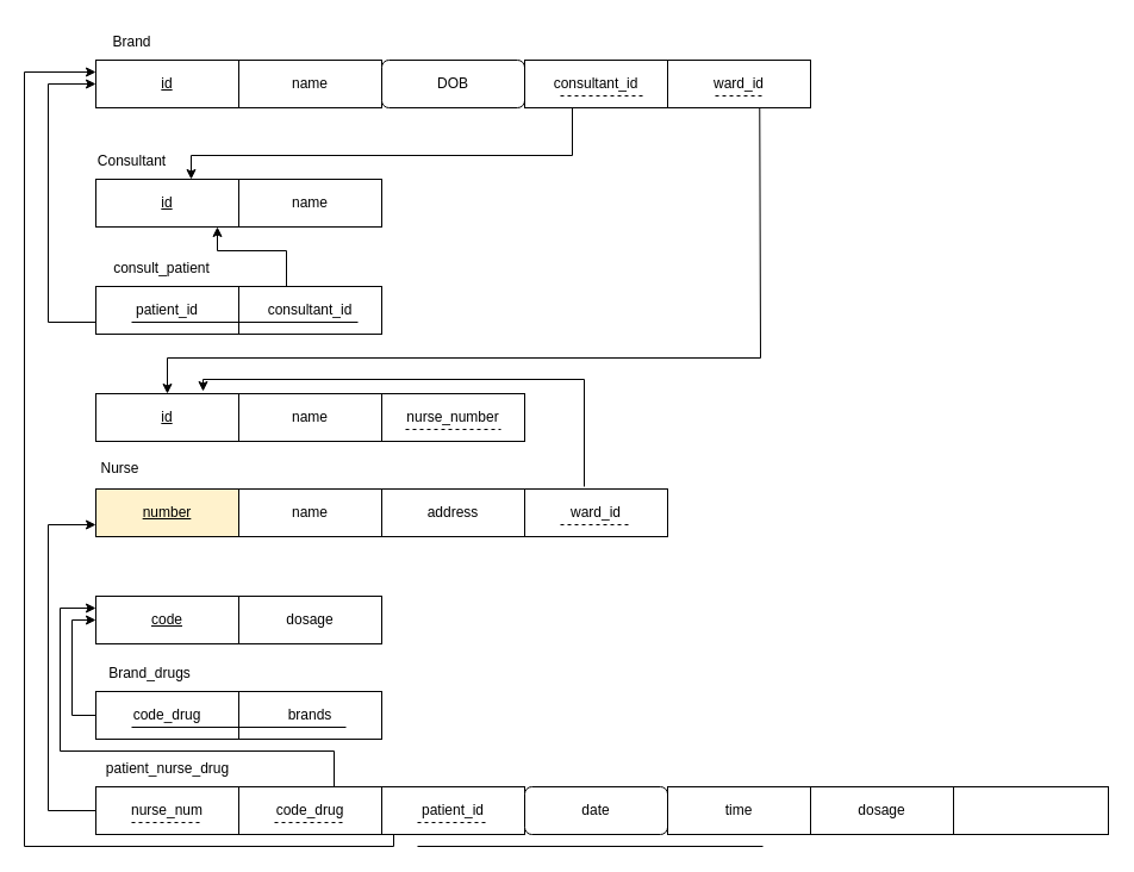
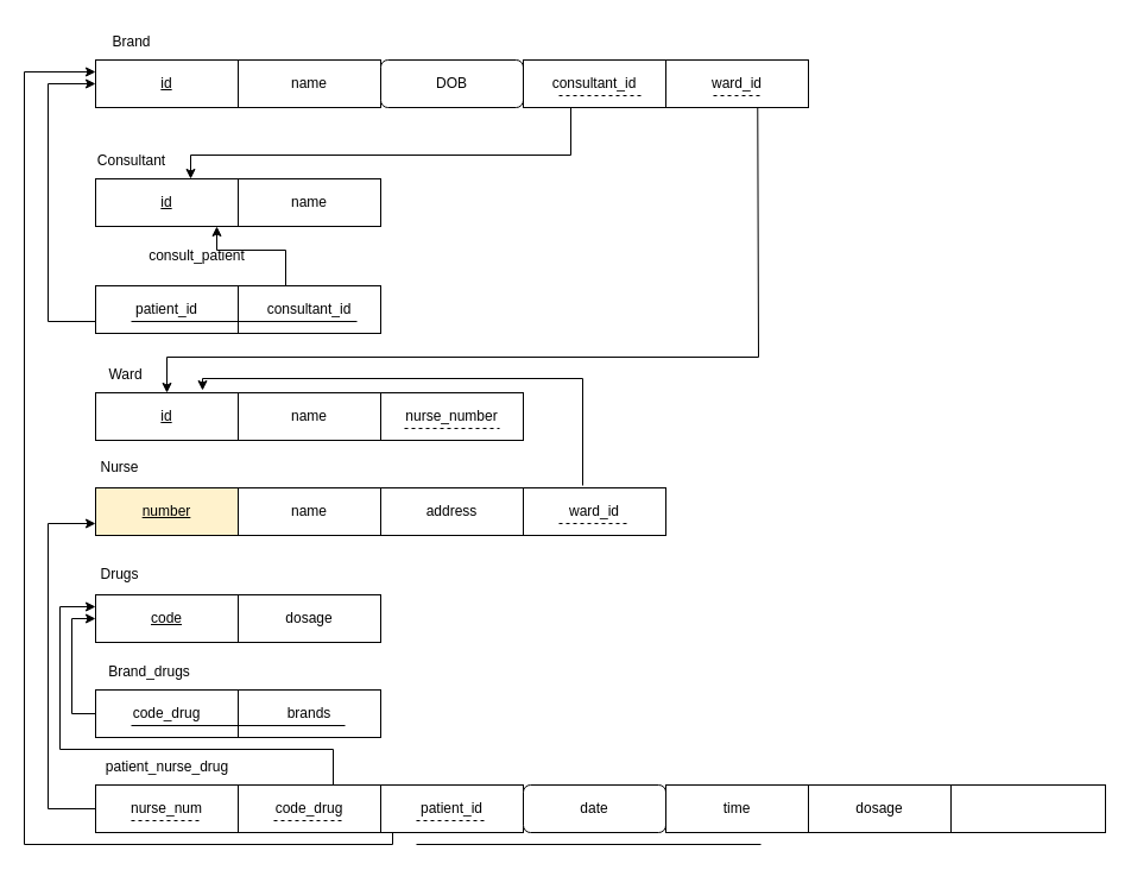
- <mxCell id="11" value="consult_patient" style="text;html=1;align=center;verticalAlign=middle;resizable=0;points=[];autosize=1;strokeColor=none;fillColor=none;" parent="1" vertex="1"><mxGeometry x="85" y="210" width="100" height="30" as="geometry" /></mxCell>
+ <mxCell id="11" value="consult_patient" style="text;html=1;align=center;verticalAlign=middle;resizable=0;points=[];autosize=1;strokeColor=none;fillColor=none;" parent="1" vertex="1"><mxGeometry x="115" y="200" width="100" height="30" as="geometry" /></mxCell>
+ <mxCell id="19" value="Ward" style="text;html=1;align=center;verticalAlign=middle;resizable=0;points=[];autosize=1;strokeColor=none;fillColor=none;" parent="1" vertex="1"><mxGeometry x="80" y="300" width="50" height="30" as="geometry" /></mxCell>
+ <mxCell id="34" value="Drugs" style="text;html=1;align=center;verticalAlign=middle;resizable=0;points=[];autosize=1;strokeColor=none;fillColor=none;" parent="1" vertex="1"><mxGeometry x="70" y="468" width="60" height="30" as="geometry" /></mxCell>
